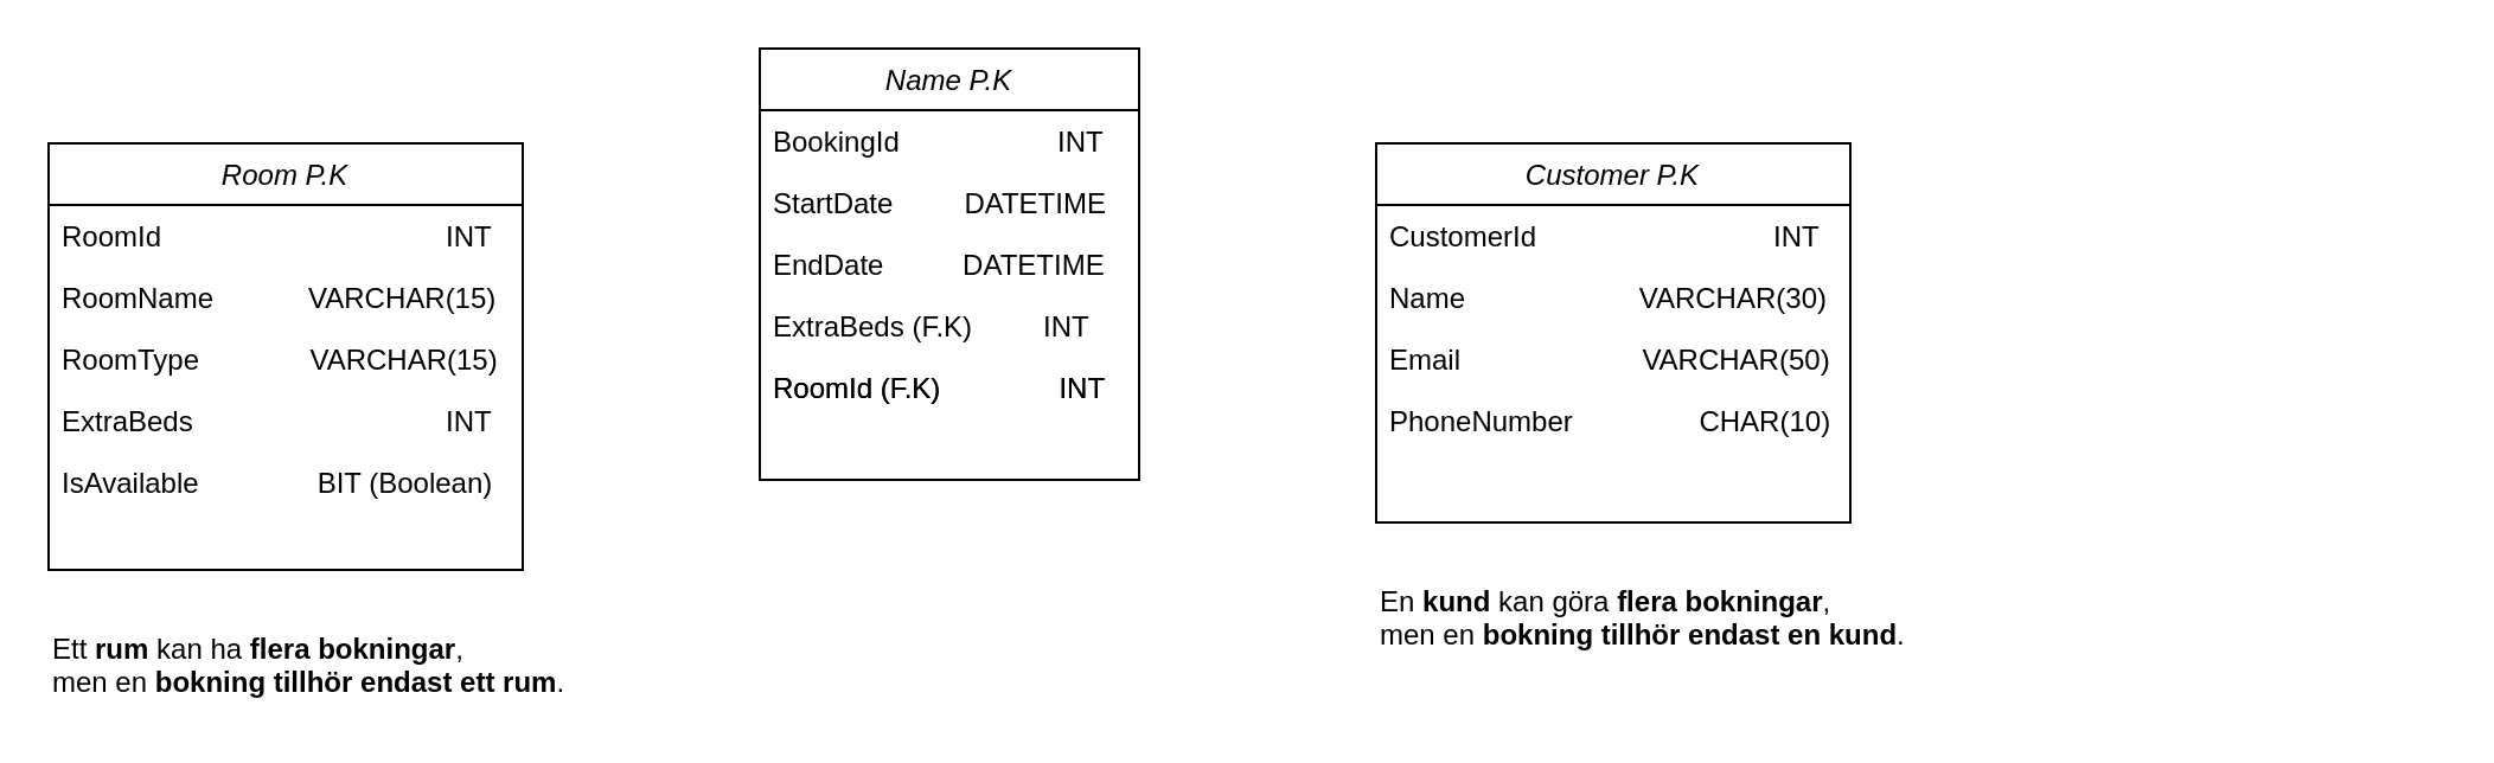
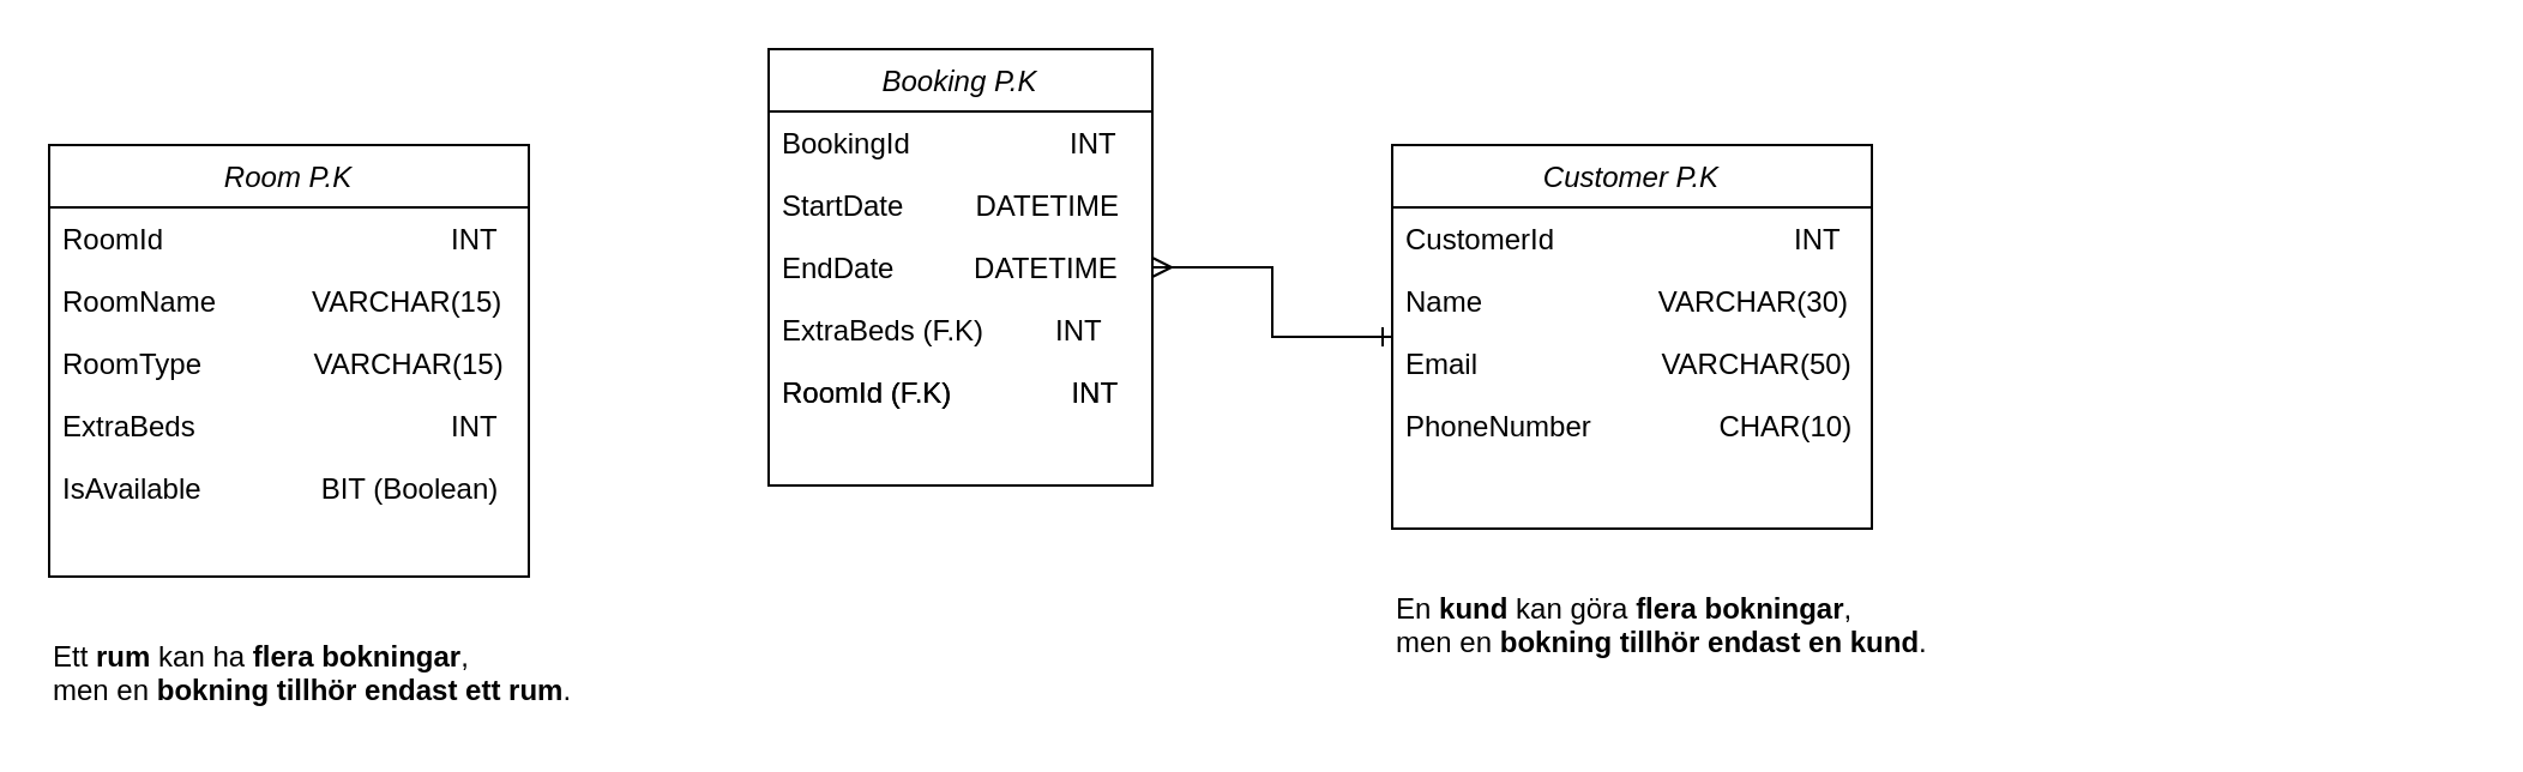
- <mxCell id="14" value="Name P.K" style="swimlane;fontStyle=2;align=center;verticalAlign=top;childLayout=stackLayout;horizontal=1;startSize=26;horizontalStack=0;resizeParent=1;resizeLast=0;collapsible=1;marginBottom=0;rounded=0;shadow=0;strokeWidth=1;" parent="1" vertex="1"><mxGeometry x="320" y="20" width="160" height="182" as="geometry"><mxRectangle x="230" y="140" width="160" height="26" as="alternateBounds" /></mxGeometry></mxCell>
+ <mxCell id="14" value="Booking P.K" style="swimlane;fontStyle=2;align=center;verticalAlign=top;childLayout=stackLayout;horizontal=1;startSize=26;horizontalStack=0;resizeParent=1;resizeLast=0;collapsible=1;marginBottom=0;rounded=0;shadow=0;strokeWidth=1;" parent="1" vertex="1"><mxGeometry x="320" y="20" width="160" height="182" as="geometry"><mxRectangle x="230" y="140" width="160" height="26" as="alternateBounds" /></mxGeometry></mxCell>
+ <mxCell id="8" style="edgeStyle=orthogonalEdgeStyle;rounded=0;orthogonalLoop=1;jettySize=auto;html=1;entryX=1;entryY=0.5;entryDx=0;entryDy=0;endArrow=ERmany;endFill=0;startArrow=ERone;startFill=0;" parent="1" source="9" target="17" edge="1"><mxGeometry relative="1" as="geometry" /></mxCell>
